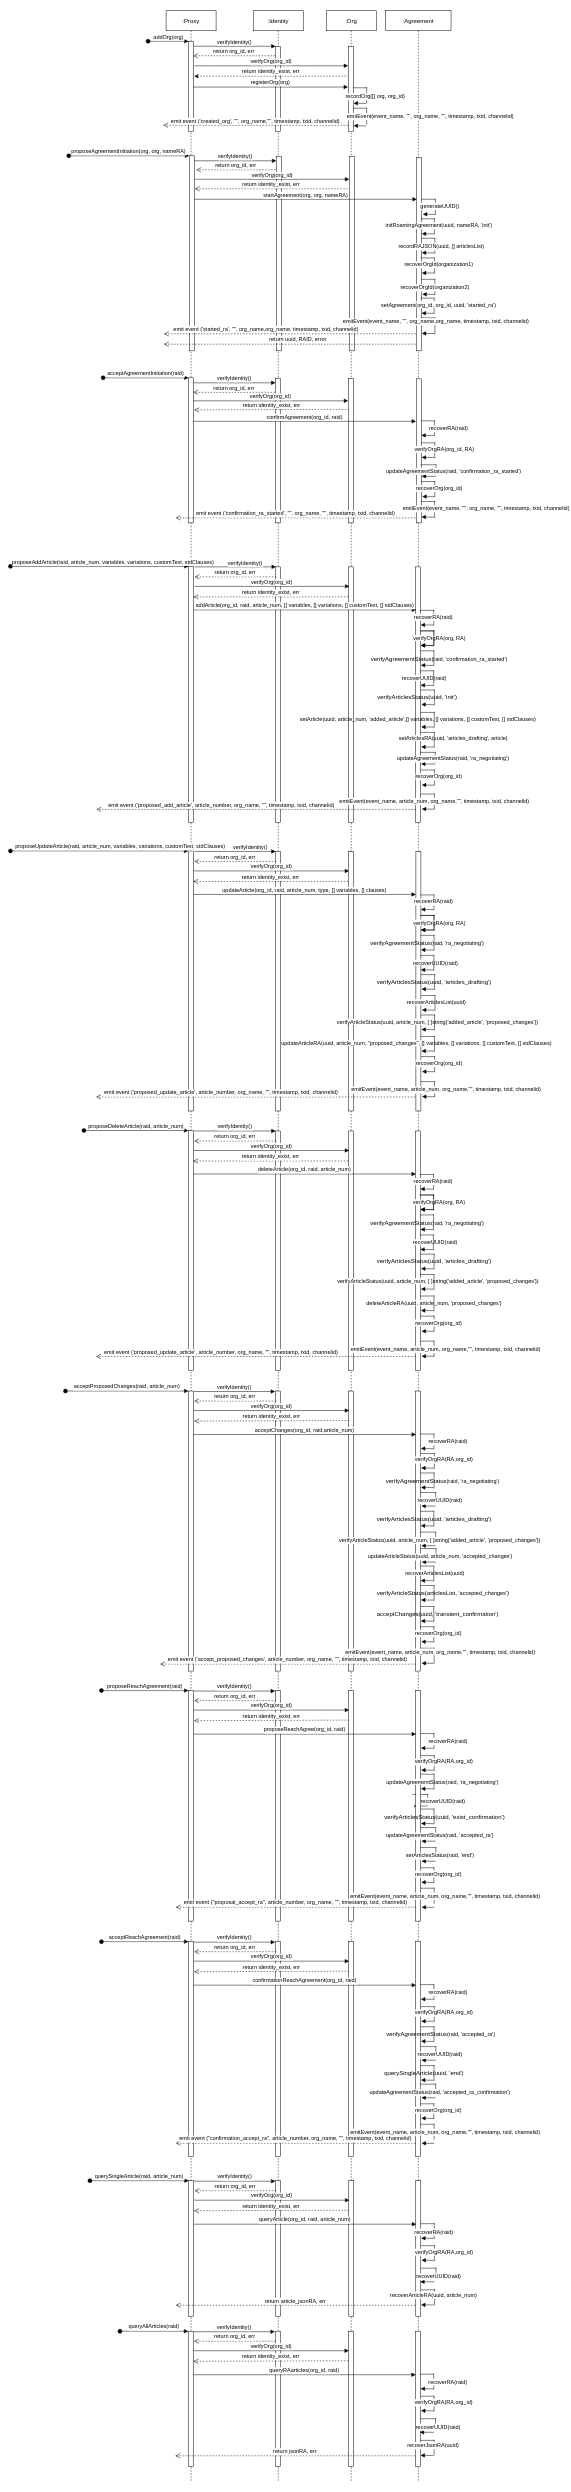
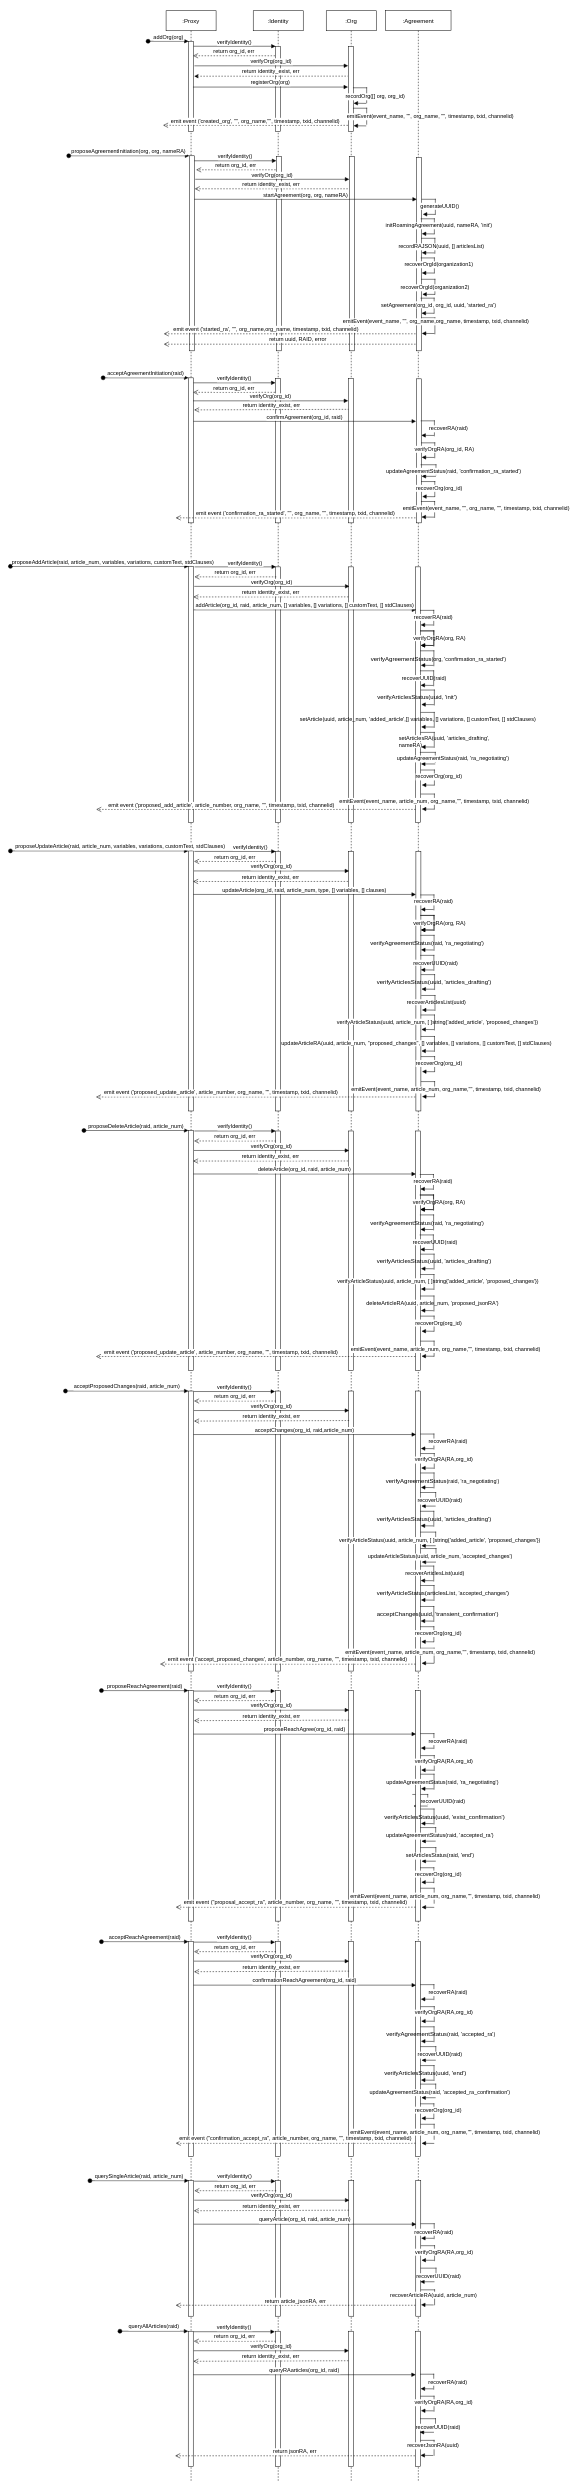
- <mxCell id="75" value="&lt;span style=&quot;font-family: &amp;#34;helvetica&amp;#34; ; text-align: center&quot;&gt;verifyAgreementStatus&lt;/span&gt;&lt;span style=&quot;font-family: &amp;#34;helvetica&amp;#34; ; font-size: 11px ; text-align: center ; background-color: rgb(255 , 255 , 255)&quot;&gt;(raid, 'confirmation_ra_started')&lt;/span&gt;" style="text;whiteSpace=wrap;html=1;" parent="1" vertex="1"><mxGeometry x="739.02" y="1302.59" width="297.98" height="30" as="geometry" /></mxCell>
+ <mxCell id="75" value="&lt;span style=&quot;font-family: &amp;#34;helvetica&amp;#34; ; text-align: center&quot;&gt;verifyAgreementStatus&lt;/span&gt;&lt;span style=&quot;font-family: &amp;#34;helvetica&amp;#34; ; font-size: 11px ; text-align: center ; background-color: rgb(255 , 255 , 255)&quot;&gt;(org, 'confirmation_ra_started')&lt;/span&gt;" style="text;whiteSpace=wrap;html=1;" parent="1" vertex="1"><mxGeometry x="739.02" y="1302.59" width="297.98" height="30" as="geometry" /></mxCell>
- <mxCell id="205" value="&lt;span style=&quot;font-family: &amp;#34;helvetica&amp;#34; ; font-size: 11px ; text-align: center ; background-color: rgb(255 , 255 , 255)&quot;&gt;setArticlesRA(uuid, 'articles_drafting', article)&lt;/span&gt;" style="text;whiteSpace=wrap;html=1;" parent="1" vertex="1"><mxGeometry x="795.08" y="1462.2" width="231.92" height="30" as="geometry" /></mxCell>
+ <mxCell id="205" value="&lt;span style=&quot;font-family: &amp;#34;helvetica&amp;#34; ; font-size: 11px ; text-align: center ; background-color: rgb(255 , 255 , 255)&quot;&gt;setArticlesRA(uuid, 'articles_drafting', nameRA)&lt;/span&gt;" style="text;whiteSpace=wrap;html=1;" parent="1" vertex="1"><mxGeometry x="795.08" y="1462.2" width="231.92" height="30" as="geometry" /></mxCell>
- <mxCell id="284" value="&lt;span style=&quot;font-family: &amp;#34;helvetica&amp;#34; ; font-size: 11px ; text-align: center ; background-color: rgb(255 , 255 , 255)&quot;&gt;deleteArticleRA(uuid, article_num, '&lt;/span&gt;&lt;span style=&quot;font-family: &amp;#34;helvetica&amp;#34; ; font-size: 11px ; text-align: center ; background-color: rgb(255 , 255 , 255)&quot;&gt;proposed_changes&lt;/span&gt;&lt;span style=&quot;font-family: &amp;#34;helvetica&amp;#34; ; font-size: 11px ; text-align: center ; background-color: rgb(255 , 255 , 255)&quot;&gt;')&lt;/span&gt;" style="text;whiteSpace=wrap;html=1;" parent="1" vertex="1"><mxGeometry x="730" y="2591" width="280" height="30" as="geometry" /></mxCell>
+ <mxCell id="284" value="&lt;span style=&quot;font-family: &amp;#34;helvetica&amp;#34; ; font-size: 11px ; text-align: center ; background-color: rgb(255 , 255 , 255)&quot;&gt;deleteArticleRA(uuid, article_num, '&lt;/span&gt;&lt;span style=&quot;font-family: &amp;#34;helvetica&amp;#34; ; font-size: 11px ; text-align: center ; background-color: rgb(255 , 255 , 255)&quot;&gt;proposed_jsonRA&lt;/span&gt;&lt;span style=&quot;font-family: &amp;#34;helvetica&amp;#34; ; font-size: 11px ; text-align: center ; background-color: rgb(255 , 255 , 255)&quot;&gt;')&lt;/span&gt;" style="text;whiteSpace=wrap;html=1;" parent="1" vertex="1"><mxGeometry x="730" y="2591" width="280" height="30" as="geometry" /></mxCell>
- <mxCell id="316" value="&lt;span style=&quot;text-align: center&quot;&gt;querySingleArticle(uuid, 'end')&lt;/span&gt;" style="text;whiteSpace=wrap;html=1;" parent="1" vertex="1"><mxGeometry x="766" y="4131.59" width="270" height="30" as="geometry" /></mxCell>
+ <mxCell id="316" value="&lt;span style=&quot;text-align: center&quot;&gt;verifyArticlesStatus(uuid, 'end')&lt;/span&gt;" style="text;whiteSpace=wrap;html=1;" parent="1" vertex="1"><mxGeometry x="766" y="4131.59" width="270" height="30" as="geometry" /></mxCell>
